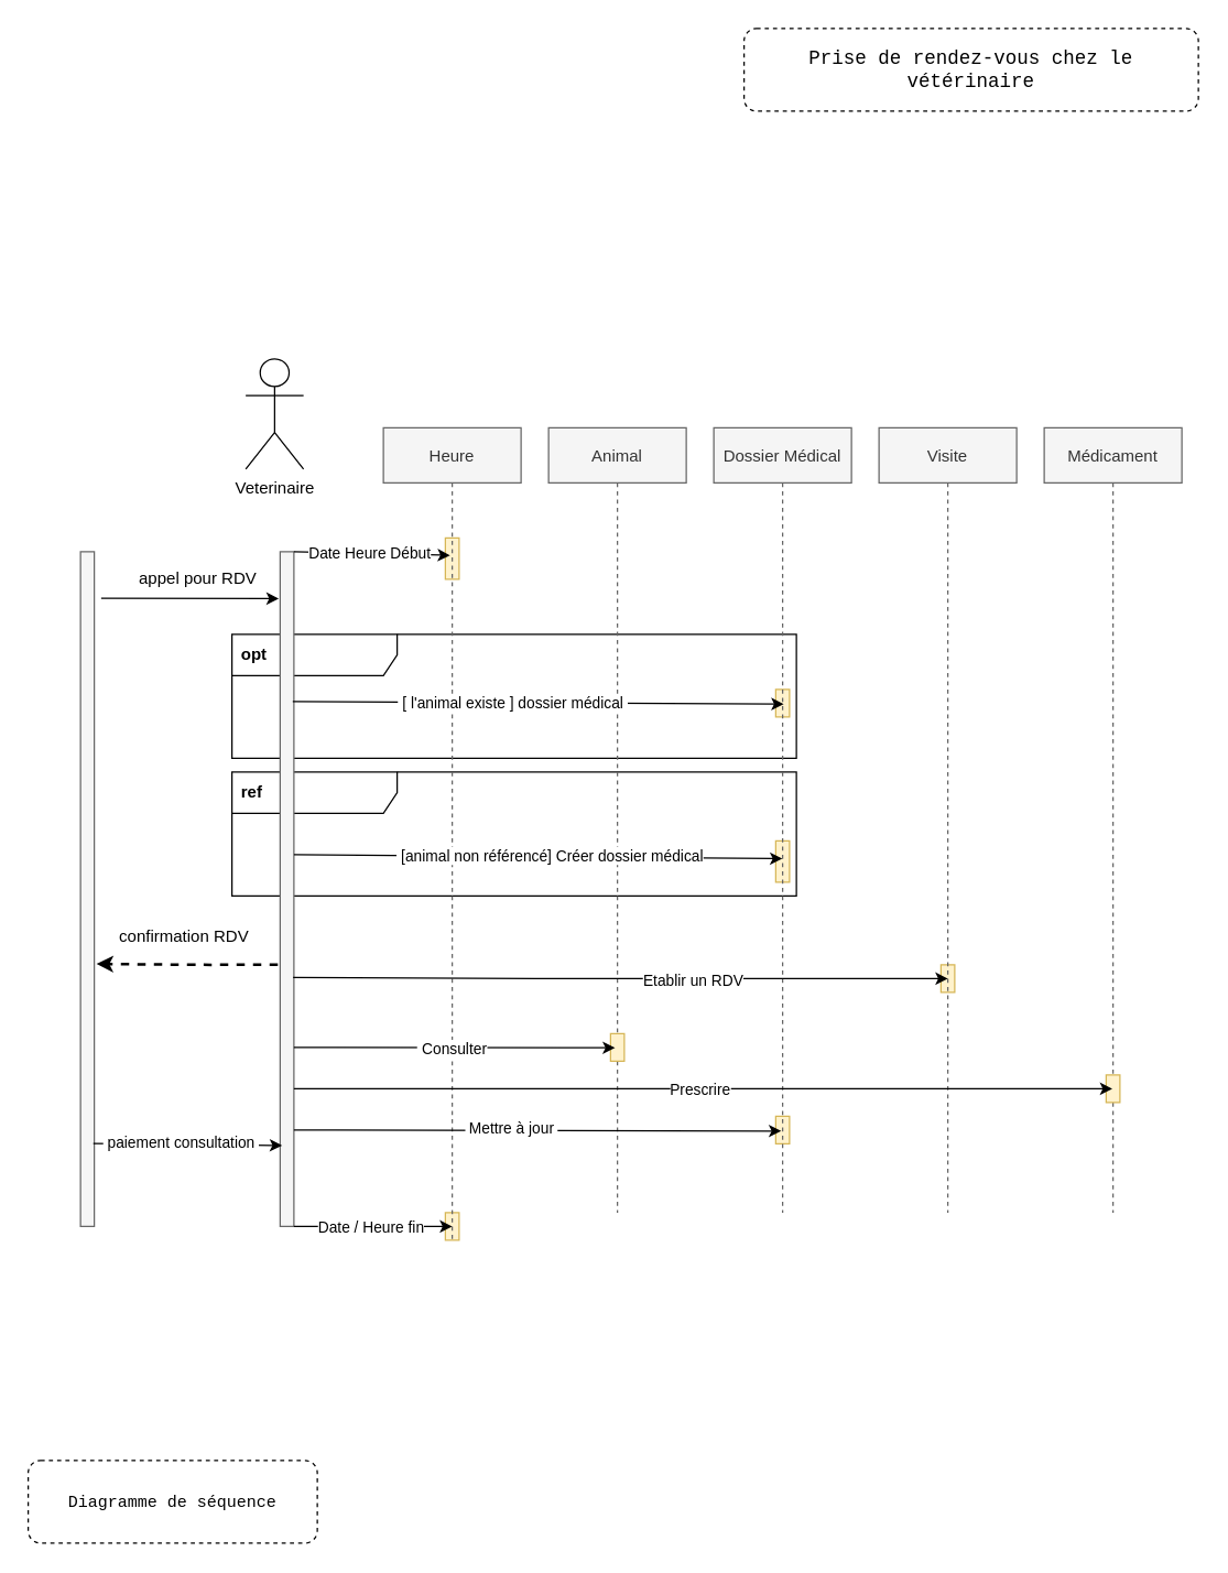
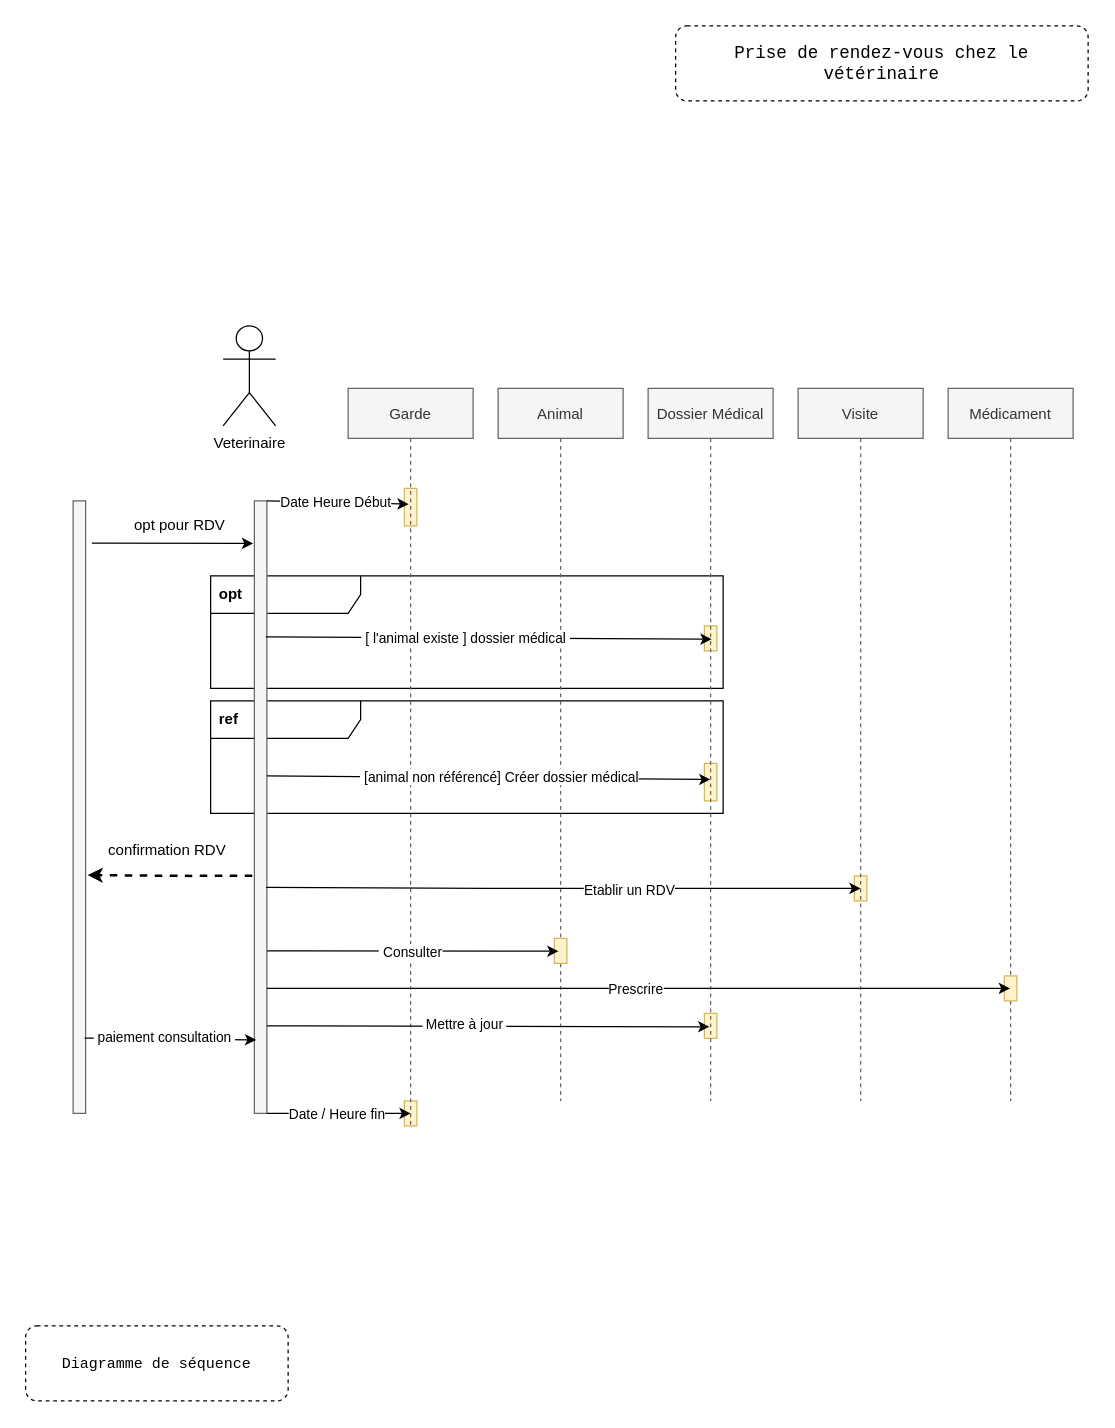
- <mxCell id="17" value="Heure" style="shape=umlLifeline;perimeter=lifelinePerimeter;container=1;collapsible=0;recursiveResize=0;rounded=0;shadow=0;strokeWidth=1;fillColor=#f5f5f5;strokeColor=#666666;fontColor=#333333;" vertex="1" parent="1"><mxGeometry x="278" y="310" width="100" height="590" as="geometry" /></mxCell>
+ <mxCell id="17" value="Garde" style="shape=umlLifeline;perimeter=lifelinePerimeter;container=1;collapsible=0;recursiveResize=0;rounded=0;shadow=0;strokeWidth=1;fillColor=#f5f5f5;strokeColor=#666666;fontColor=#333333;" vertex="1" parent="1"><mxGeometry x="278" y="310" width="100" height="590" as="geometry" /></mxCell>
- <mxCell id="23" value="appel pour RDV" style="text;html=1;align=center;verticalAlign=middle;resizable=0;points=[];autosize=1;strokeColor=none;" vertex="1" parent="1"><mxGeometry x="93" y="410" width="100" height="20" as="geometry" /></mxCell>
+ <mxCell id="23" value="opt pour RDV" style="text;html=1;align=center;verticalAlign=middle;resizable=0;points=[];autosize=1;strokeColor=none;" vertex="1" parent="1"><mxGeometry x="93" y="410" width="100" height="20" as="geometry" /></mxCell>
